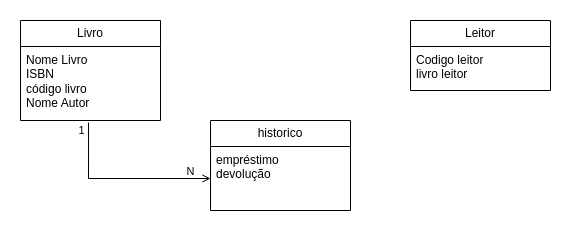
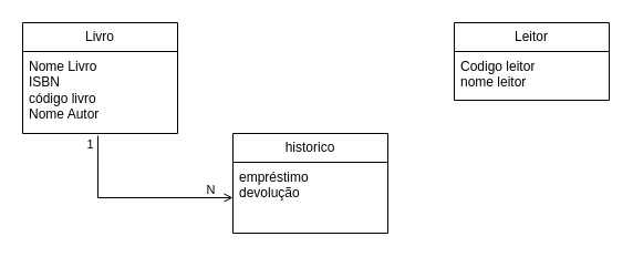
- <mxCell id="7" value="Codigo leitor&lt;br&gt;livro leitor" style="text;strokeColor=none;fillColor=none;align=left;verticalAlign=top;spacingLeft=4;spacingRight=4;overflow=hidden;rotatable=0;points=[[0,0.5],[1,0.5]];portConstraint=eastwest;whiteSpace=wrap;html=1;" vertex="1" parent="6"><mxGeometry y="26" width="140" height="44" as="geometry" /></mxCell>
+ <mxCell id="7" value="Codigo leitor&lt;br&gt;nome leitor" style="text;strokeColor=none;fillColor=none;align=left;verticalAlign=top;spacingLeft=4;spacingRight=4;overflow=hidden;rotatable=0;points=[[0,0.5],[1,0.5]];portConstraint=eastwest;whiteSpace=wrap;html=1;" vertex="1" parent="6"><mxGeometry y="26" width="140" height="44" as="geometry" /></mxCell>
